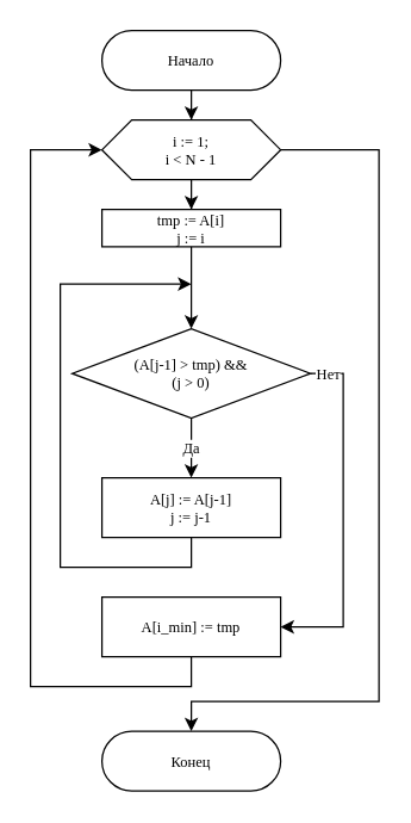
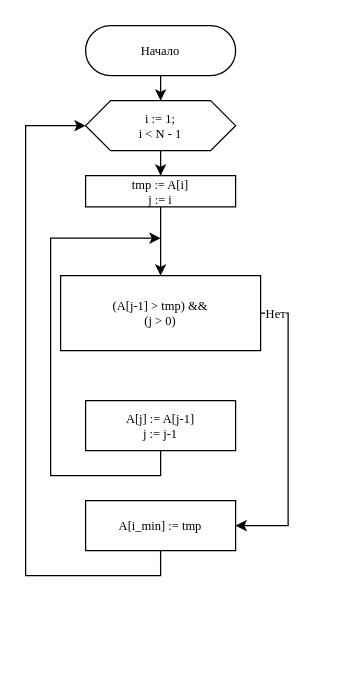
- <mxCell id="8" value="&lt;div style=&quot;font-size: 10px;&quot;&gt;(A[j-1] &amp;gt; tmp) &amp;amp;&amp;amp;&lt;/div&gt;&lt;div style=&quot;font-size: 10px;&quot;&gt;(j &amp;gt; 0)&lt;br style=&quot;font-size: 10px;&quot;&gt;&lt;/div&gt;" style="rhombus;whiteSpace=wrap;html=1;rounded=1;fontFamily=Consolas;arcSize=0;fontSize=10;" parent="2" vertex="1"><mxGeometry x="27.98" y="200" width="160" height="60" as="geometry" /></mxCell>
+ <mxCell id="8" value="&lt;div style=&quot;font-size: 10px;&quot;&gt;(A[j-1] &amp;gt; tmp) &amp;amp;&amp;amp;&lt;/div&gt;&lt;div style=&quot;font-size: 10px;&quot;&gt;(j &amp;gt; 0)&lt;br style=&quot;font-size: 10px;&quot;&gt;&lt;/div&gt;" style="whiteSpace=wrap;html=1;fontFamily=Consolas;arcSize=0;fontSize=10;rounded=0;" parent="2" vertex="1"><mxGeometry x="27.98" y="200" width="160" height="60" as="geometry" /></mxCell>
- <mxCell id="12" value="Да" style="edgeStyle=orthogonalEdgeStyle;rounded=0;orthogonalLoop=1;jettySize=auto;html=1;fontFamily=Consolas;fontSize=10;" parent="2" source="8" target="11" edge="1"><mxGeometry relative="1" as="geometry"><mxPoint as="offset" /></mxGeometry></mxCell>
- <mxCell id="17" style="edgeStyle=orthogonalEdgeStyle;rounded=0;orthogonalLoop=1;jettySize=auto;html=1;fontFamily=Consolas;entryX=0.5;entryY=0;entryDx=0;entryDy=0;fontSize=10;" parent="2" source="4" target="16" edge="1"><mxGeometry relative="1" as="geometry"><mxPoint x="113.98" y="630" as="targetPoint" /><Array as="points"><mxPoint x="234" y="80" /><mxPoint x="234" y="450" /><mxPoint x="108" y="450" /></Array></mxGeometry></mxCell>
- <mxCell id="11" value="&lt;div style=&quot;font-size: 10px;&quot;&gt;A[j] := A[j-1]&lt;/div&gt;&lt;div style=&quot;font-size: 10px;&quot;&gt;j := j-1&lt;br style=&quot;font-size: 10px;&quot;&gt;&lt;/div&gt;" style="whiteSpace=wrap;html=1;fontFamily=Consolas;arcSize=0;fontSize=10;rounded=0;" parent="2" vertex="1"><mxGeometry x="47.98" y="300" width="120" height="40" as="geometry" /></mxCell>
+ <mxCell id="11" value="&lt;div style=&quot;font-size: 10px;&quot;&gt;A[j] := A[j-1]&lt;/div&gt;&lt;div style=&quot;font-size: 10px;&quot;&gt;j := j-1&lt;br style=&quot;font-size: 10px;&quot;&gt;&lt;/div&gt;" style="whiteSpace=wrap;html=1;rounded=1;fontFamily=Consolas;arcSize=0;fontSize=10;" parent="2" vertex="1"><mxGeometry x="47.98" y="300" width="120" height="40" as="geometry" /></mxCell>
- <mxCell id="16" value="Конец" style="rounded=1;whiteSpace=wrap;html=1;arcSize=50;fontFamily=Consolas;fontSize=10;" parent="2" vertex="1"><mxGeometry x="47.98" y="470" width="120" height="40" as="geometry" /></mxCell>
